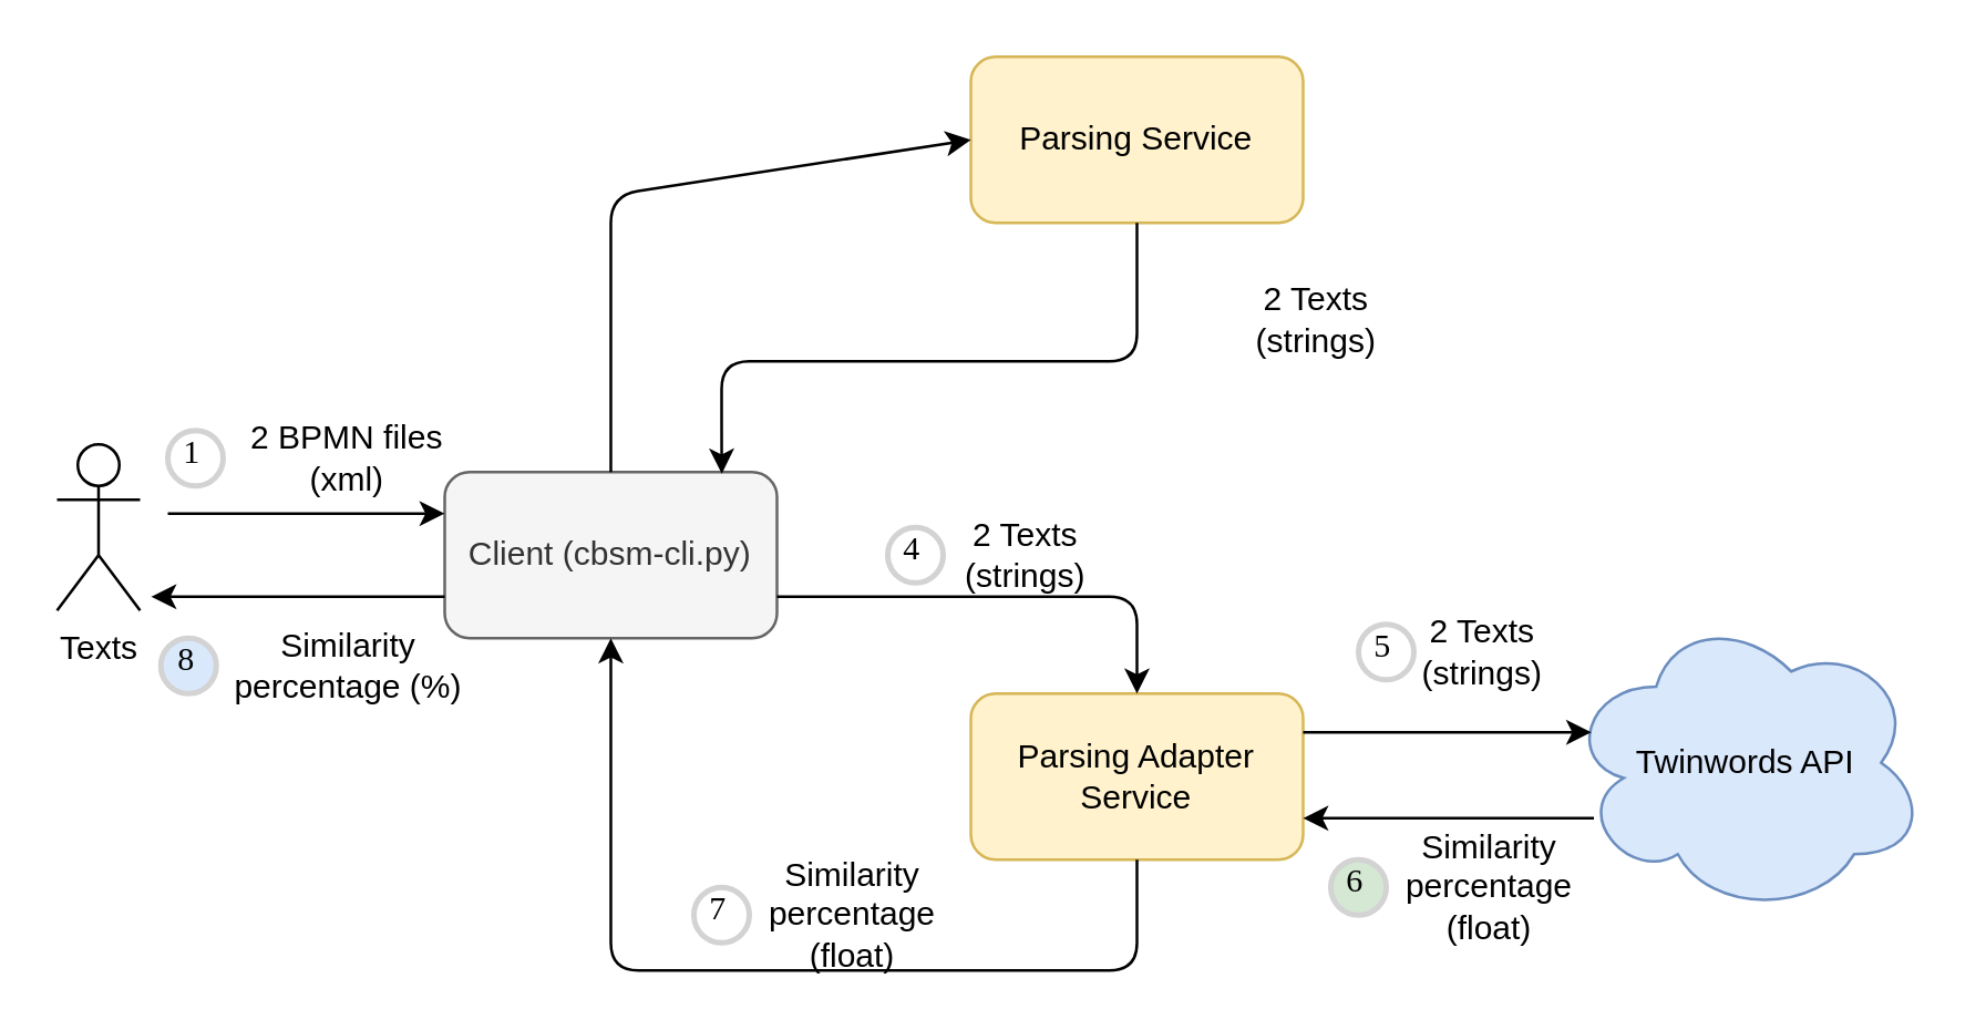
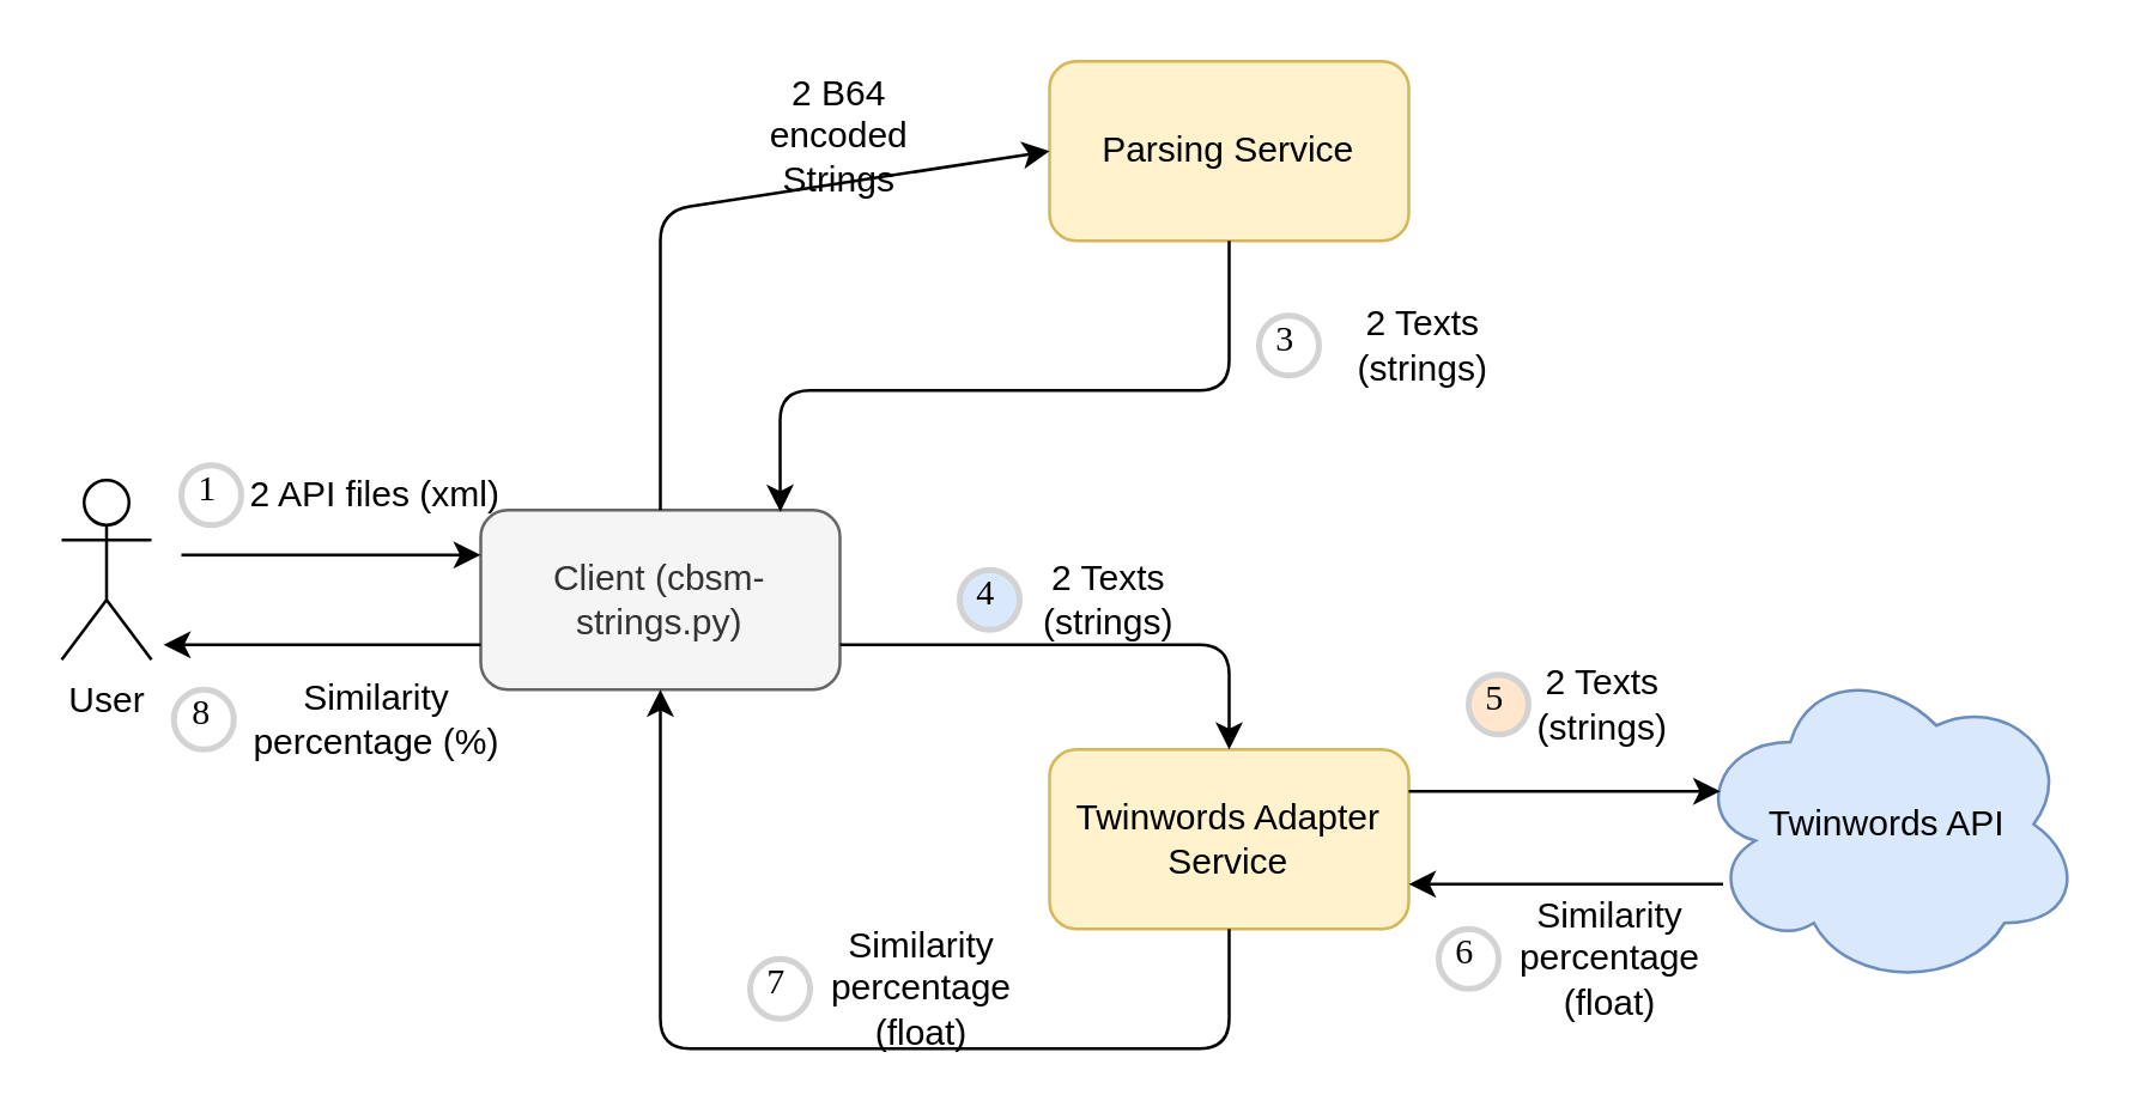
+ <mxCell id="11" value="2 B64 encoded Strings" style="text;html=1;strokeColor=none;fillColor=none;align=center;verticalAlign=middle;whiteSpace=wrap;rounded=0;" parent="1" vertex="1"><mxGeometry x="250" y="20" width="60" height="50" as="geometry" /></mxCell>
+ <mxCell id="24" value="3" style="ellipse;whiteSpace=wrap;html=1;aspect=fixed;strokeWidth=2;fontFamily=Tahoma;spacingBottom=4;spacingRight=2;strokeColor=#d3d3d3;" vertex="1" parent="1"><mxGeometry x="420" y="105" width="20" height="20" as="geometry" /></mxCell>
- <mxCell id="10" value="2 BPMN files (xml)" style="text;html=1;strokeColor=none;fillColor=none;align=center;verticalAlign=middle;whiteSpace=wrap;rounded=0;" parent="1" vertex="1"><mxGeometry x="80" y="150" width="90" height="30" as="geometry" /></mxCell>
+ <mxCell id="10" value="2 API files (xml)" style="text;html=1;strokeColor=none;fillColor=none;align=center;verticalAlign=middle;whiteSpace=wrap;rounded=0;" parent="1" vertex="1"><mxGeometry x="80" y="150" width="90" height="30" as="geometry" /></mxCell>
- <mxCell id="2" value="Client (cbsm-cli.py)" style="rounded=1;whiteSpace=wrap;html=1;fillColor=#f5f5f5;strokeColor=#666666;fontColor=#333333;" parent="1" vertex="1"><mxGeometry x="160" y="170" width="120" height="60" as="geometry" /></mxCell>
+ <mxCell id="2" value="Client (cbsm-strings.py)" style="rounded=1;whiteSpace=wrap;html=1;fillColor=#f5f5f5;strokeColor=#666666;fontColor=#333333;" parent="1" vertex="1"><mxGeometry x="160" y="170" width="120" height="60" as="geometry" /></mxCell>
- <mxCell id="25" value="4" style="ellipse;whiteSpace=wrap;html=1;aspect=fixed;strokeWidth=2;fontFamily=Tahoma;spacingBottom=4;spacingRight=2;strokeColor=#d3d3d3;" vertex="1" parent="1"><mxGeometry x="320" y="190" width="20" height="20" as="geometry" /></mxCell>
+ <mxCell id="25" value="4" style="ellipse;whiteSpace=wrap;html=1;aspect=fixed;strokeWidth=2;fontFamily=Tahoma;spacingBottom=4;spacingRight=2;strokeColor=#d3d3d3;fillColor=#dae8fc;" vertex="1" parent="1"><mxGeometry x="320" y="190" width="20" height="20" as="geometry" /></mxCell>
- <mxCell id="4" value="Texts" style="shape=umlActor;verticalLabelPosition=bottom;verticalAlign=top;html=1;outlineConnect=0;" parent="1" vertex="1"><mxGeometry x="20" y="160" width="30" height="60" as="geometry" /></mxCell>
+ <mxCell id="4" value="User" style="shape=umlActor;verticalLabelPosition=bottom;verticalAlign=top;html=1;outlineConnect=0;" parent="1" vertex="1"><mxGeometry x="20" y="160" width="30" height="60" as="geometry" /></mxCell>
- <mxCell id="26" value="5" style="ellipse;whiteSpace=wrap;html=1;aspect=fixed;strokeWidth=2;fontFamily=Tahoma;spacingBottom=4;spacingRight=2;strokeColor=#d3d3d3;" vertex="1" parent="1"><mxGeometry x="490" y="225" width="20" height="20" as="geometry" /></mxCell>
+ <mxCell id="26" value="5" style="ellipse;whiteSpace=wrap;html=1;aspect=fixed;strokeWidth=2;fontFamily=Tahoma;spacingBottom=4;spacingRight=2;strokeColor=#d3d3d3;fillColor=#ffe6cc;" vertex="1" parent="1"><mxGeometry x="490" y="225" width="20" height="20" as="geometry" /></mxCell>
- <mxCell id="29" value="8" style="ellipse;whiteSpace=wrap;html=1;aspect=fixed;strokeWidth=2;fontFamily=Tahoma;spacingBottom=4;spacingRight=2;strokeColor=#d3d3d3;fillColor=#dae8fc;" vertex="1" parent="1"><mxGeometry x="57.5" y="230" width="20" height="20" as="geometry" /></mxCell>
+ <mxCell id="29" value="8" style="ellipse;whiteSpace=wrap;html=1;aspect=fixed;strokeWidth=2;fontFamily=Tahoma;spacingBottom=4;spacingRight=2;strokeColor=#d3d3d3;" vertex="1" parent="1"><mxGeometry x="57.5" y="230" width="20" height="20" as="geometry" /></mxCell>
- <mxCell id="6" value="Parsing Adapter Service" style="rounded=1;whiteSpace=wrap;html=1;fillColor=#fff2cc;strokeColor=#d6b656;" parent="1" vertex="1"><mxGeometry x="350" y="250" width="120" height="60" as="geometry" /></mxCell>
+ <mxCell id="6" value="Twinwords Adapter Service" style="rounded=1;whiteSpace=wrap;html=1;fillColor=#fff2cc;strokeColor=#d6b656;" parent="1" vertex="1"><mxGeometry x="350" y="250" width="120" height="60" as="geometry" /></mxCell>
- <mxCell id="27" value="6" style="ellipse;whiteSpace=wrap;html=1;aspect=fixed;strokeWidth=2;fontFamily=Tahoma;spacingBottom=4;spacingRight=2;strokeColor=#d3d3d3;fillColor=#d5e8d4;" vertex="1" parent="1"><mxGeometry x="480" y="310" width="20" height="20" as="geometry" /></mxCell>
+ <mxCell id="27" value="6" style="ellipse;whiteSpace=wrap;html=1;aspect=fixed;strokeWidth=2;fontFamily=Tahoma;spacingBottom=4;spacingRight=2;strokeColor=#d3d3d3;" vertex="1" parent="1"><mxGeometry x="480" y="310" width="20" height="20" as="geometry" /></mxCell>
